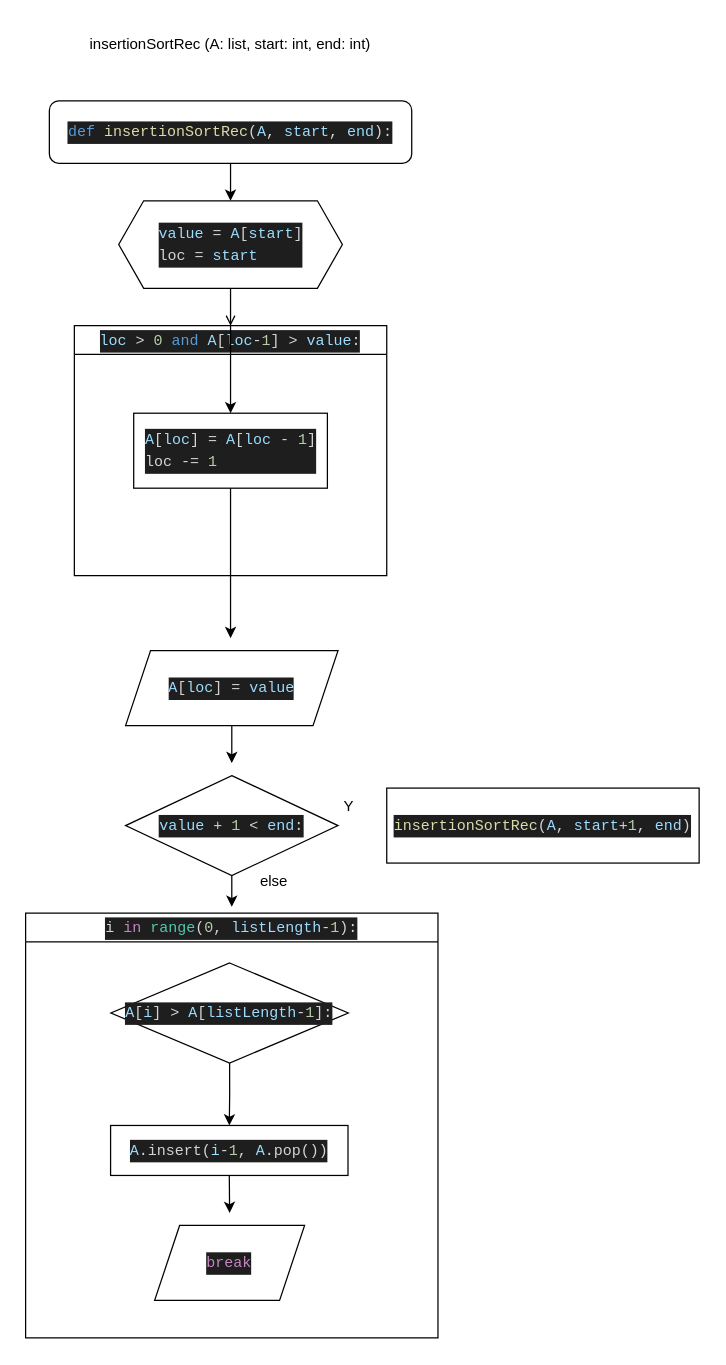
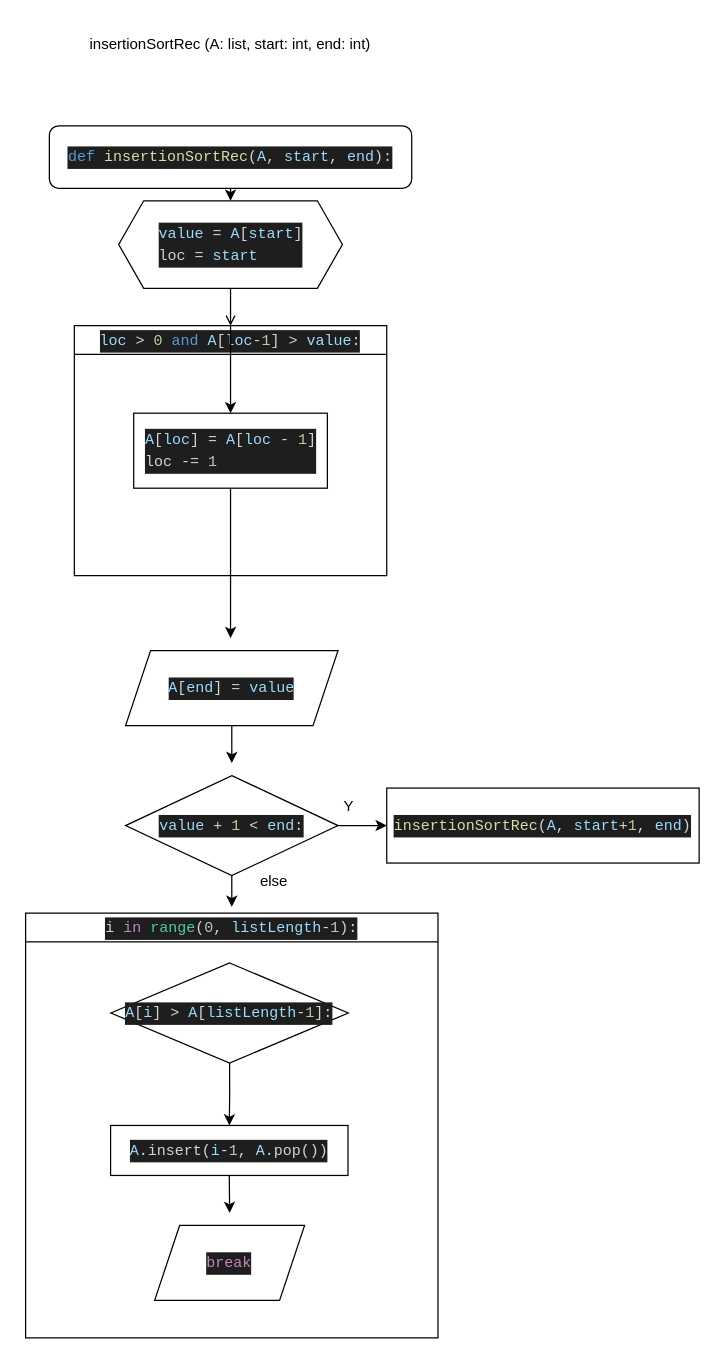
- <mxCell id="3" value="&lt;div style=&quot;font-style: normal; font-variant-caps: normal; font-weight: normal; letter-spacing: normal; text-align: start; text-indent: 0px; text-transform: none; word-spacing: 0px; -webkit-text-stroke-width: 0px; text-decoration: none; color: rgb(212, 212, 212); background-color: rgb(30, 30, 30); font-family: Menlo, Monaco, &amp;quot;Courier New&amp;quot;, monospace; font-size: 12px; line-height: 18px;&quot;&gt;&lt;div&gt;&lt;span style=&quot;color: rgb(86, 156, 214);&quot;&gt;def&lt;/span&gt;&lt;span style=&quot;color: rgb(212, 212, 212);&quot;&gt; &lt;/span&gt;&lt;span style=&quot;color: rgb(220, 220, 170);&quot;&gt;insertionSortRec&lt;/span&gt;&lt;span style=&quot;color: rgb(212, 212, 212);&quot;&gt;(&lt;/span&gt;&lt;span style=&quot;color: rgb(156, 220, 254);&quot;&gt;A&lt;/span&gt;&lt;span style=&quot;color: rgb(212, 212, 212);&quot;&gt;, &lt;/span&gt;&lt;span style=&quot;color: rgb(156, 220, 254);&quot;&gt;start&lt;/span&gt;&lt;span style=&quot;color: rgb(212, 212, 212);&quot;&gt;, &lt;/span&gt;&lt;span style=&quot;color: rgb(156, 220, 254);&quot;&gt;end&lt;/span&gt;&lt;span style=&quot;color: rgb(212, 212, 212);&quot;&gt;):&lt;/span&gt;&lt;/div&gt;&lt;/div&gt;" style="rounded=1;whiteSpace=wrap;html=1;" vertex="1" parent="1"><mxGeometry x="39" y="80" width="290" height="50" as="geometry" /></mxCell>
+ <mxCell id="3" value="&lt;div style=&quot;font-style: normal; font-variant-caps: normal; font-weight: normal; letter-spacing: normal; text-align: start; text-indent: 0px; text-transform: none; word-spacing: 0px; -webkit-text-stroke-width: 0px; text-decoration: none; color: rgb(212, 212, 212); background-color: rgb(30, 30, 30); font-family: Menlo, Monaco, &amp;quot;Courier New&amp;quot;, monospace; font-size: 12px; line-height: 18px;&quot;&gt;&lt;div&gt;&lt;span style=&quot;color: rgb(86, 156, 214);&quot;&gt;def&lt;/span&gt;&lt;span style=&quot;color: rgb(212, 212, 212);&quot;&gt; &lt;/span&gt;&lt;span style=&quot;color: rgb(220, 220, 170);&quot;&gt;insertionSortRec&lt;/span&gt;&lt;span style=&quot;color: rgb(212, 212, 212);&quot;&gt;(&lt;/span&gt;&lt;span style=&quot;color: rgb(156, 220, 254);&quot;&gt;A&lt;/span&gt;&lt;span style=&quot;color: rgb(212, 212, 212);&quot;&gt;, &lt;/span&gt;&lt;span style=&quot;color: rgb(156, 220, 254);&quot;&gt;start&lt;/span&gt;&lt;span style=&quot;color: rgb(212, 212, 212);&quot;&gt;, &lt;/span&gt;&lt;span style=&quot;color: rgb(156, 220, 254);&quot;&gt;end&lt;/span&gt;&lt;span style=&quot;color: rgb(212, 212, 212);&quot;&gt;):&lt;/span&gt;&lt;/div&gt;&lt;/div&gt;" style="rounded=1;whiteSpace=wrap;html=1;" vertex="1" parent="1"><mxGeometry x="39" y="100" width="290" height="50" as="geometry" /></mxCell>
- <mxCell id="12" value="&lt;div style=&quot;font-style: normal; font-variant-caps: normal; font-weight: normal; letter-spacing: normal; text-align: start; text-indent: 0px; text-transform: none; word-spacing: 0px; -webkit-text-stroke-width: 0px; text-decoration: none; color: rgb(212, 212, 212); background-color: rgb(30, 30, 30); font-family: Menlo, Monaco, &amp;quot;Courier New&amp;quot;, monospace; font-size: 12px; line-height: 18px;&quot;&gt;&lt;div&gt;&lt;span style=&quot;color: rgb(156, 220, 254);&quot;&gt;A&lt;/span&gt;&lt;span style=&quot;color: rgb(212, 212, 212);&quot;&gt;[&lt;/span&gt;&lt;span style=&quot;color: rgb(156, 220, 254);&quot;&gt;loc&lt;/span&gt;&lt;span style=&quot;color: rgb(212, 212, 212);&quot;&gt;] = &lt;/span&gt;&lt;span style=&quot;color: rgb(156, 220, 254);&quot;&gt;value&lt;/span&gt;&lt;/div&gt;&lt;/div&gt;" style="shape=parallelogram;perimeter=parallelogramPerimeter;whiteSpace=wrap;html=1;fixedSize=1;" vertex="1" parent="1"><mxGeometry x="100" y="520" width="170" height="60" as="geometry" /></mxCell>
+ <mxCell id="12" value="&lt;div style=&quot;font-style: normal; font-variant-caps: normal; font-weight: normal; letter-spacing: normal; text-align: start; text-indent: 0px; text-transform: none; word-spacing: 0px; -webkit-text-stroke-width: 0px; text-decoration: none; color: rgb(212, 212, 212); background-color: rgb(30, 30, 30); font-family: Menlo, Monaco, &amp;quot;Courier New&amp;quot;, monospace; font-size: 12px; line-height: 18px;&quot;&gt;&lt;div&gt;&lt;span style=&quot;color: rgb(156, 220, 254);&quot;&gt;A&lt;/span&gt;&lt;span style=&quot;color: rgb(212, 212, 212);&quot;&gt;[&lt;/span&gt;&lt;span style=&quot;color: rgb(156, 220, 254);&quot;&gt;end&lt;/span&gt;&lt;span style=&quot;color: rgb(212, 212, 212);&quot;&gt;] = &lt;/span&gt;&lt;span style=&quot;color: rgb(156, 220, 254);&quot;&gt;value&lt;/span&gt;&lt;/div&gt;&lt;/div&gt;" style="shape=parallelogram;perimeter=parallelogramPerimeter;whiteSpace=wrap;html=1;fixedSize=1;" vertex="1" parent="1"><mxGeometry x="100" y="520" width="170" height="60" as="geometry" /></mxCell>
+ <mxCell id="14" style="edgeStyle=orthogonalEdgeStyle;rounded=0;orthogonalLoop=1;jettySize=auto;html=1;exitX=1;exitY=0.5;exitDx=0;exitDy=0;entryX=0;entryY=0.5;entryDx=0;entryDy=0;" edge="1" parent="1" source="15" target="16"><mxGeometry relative="1" as="geometry" /></mxCell>
